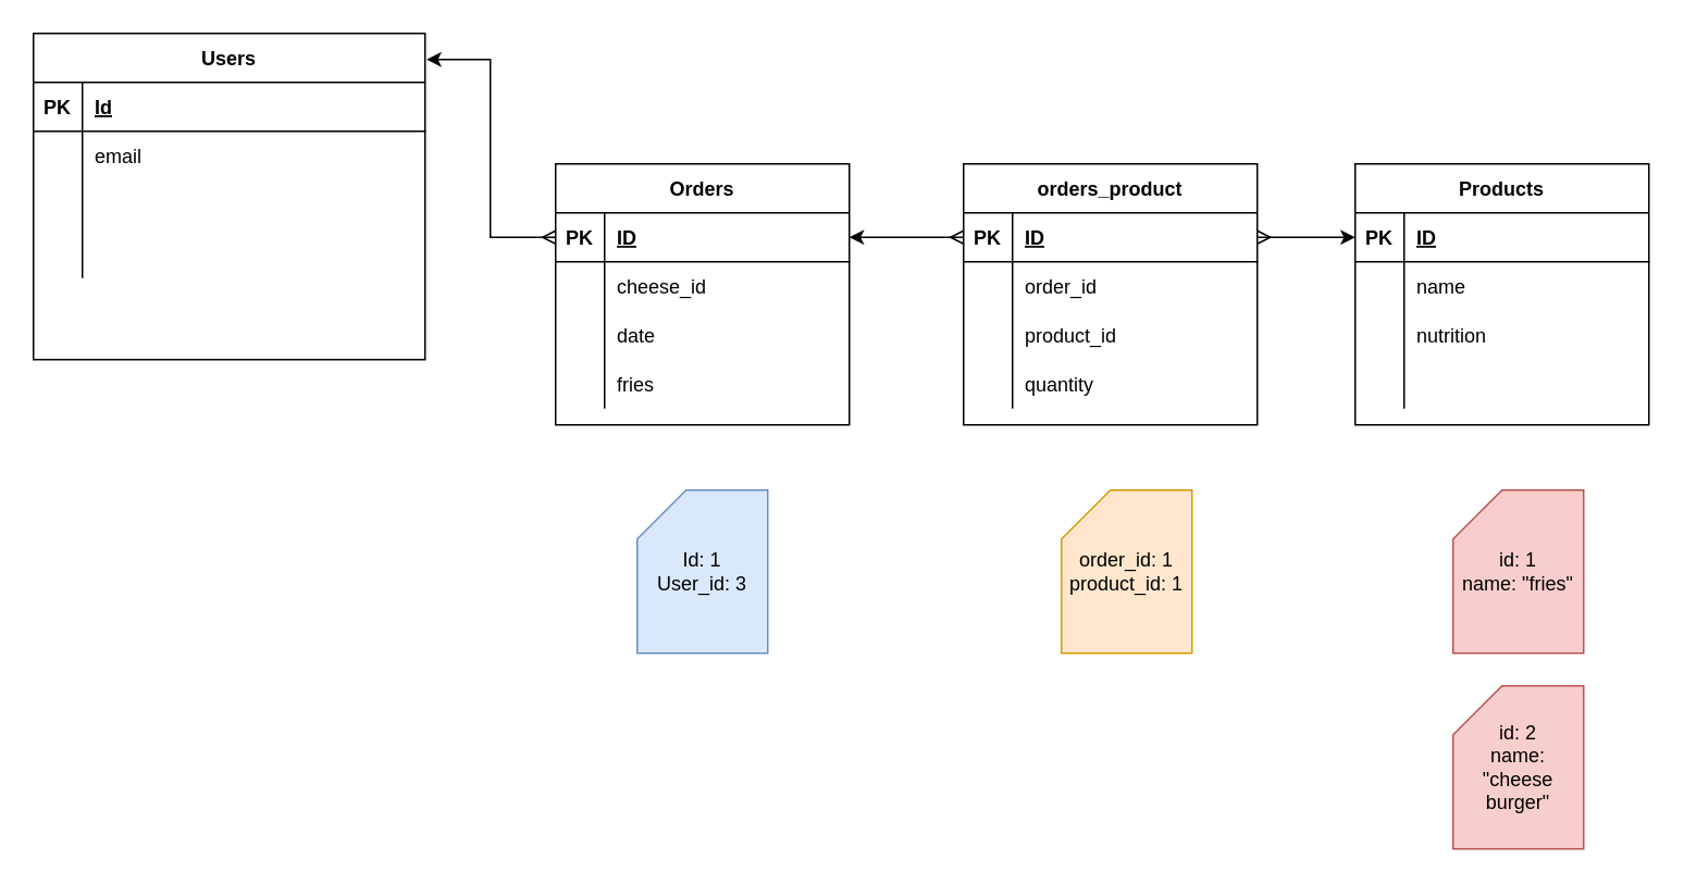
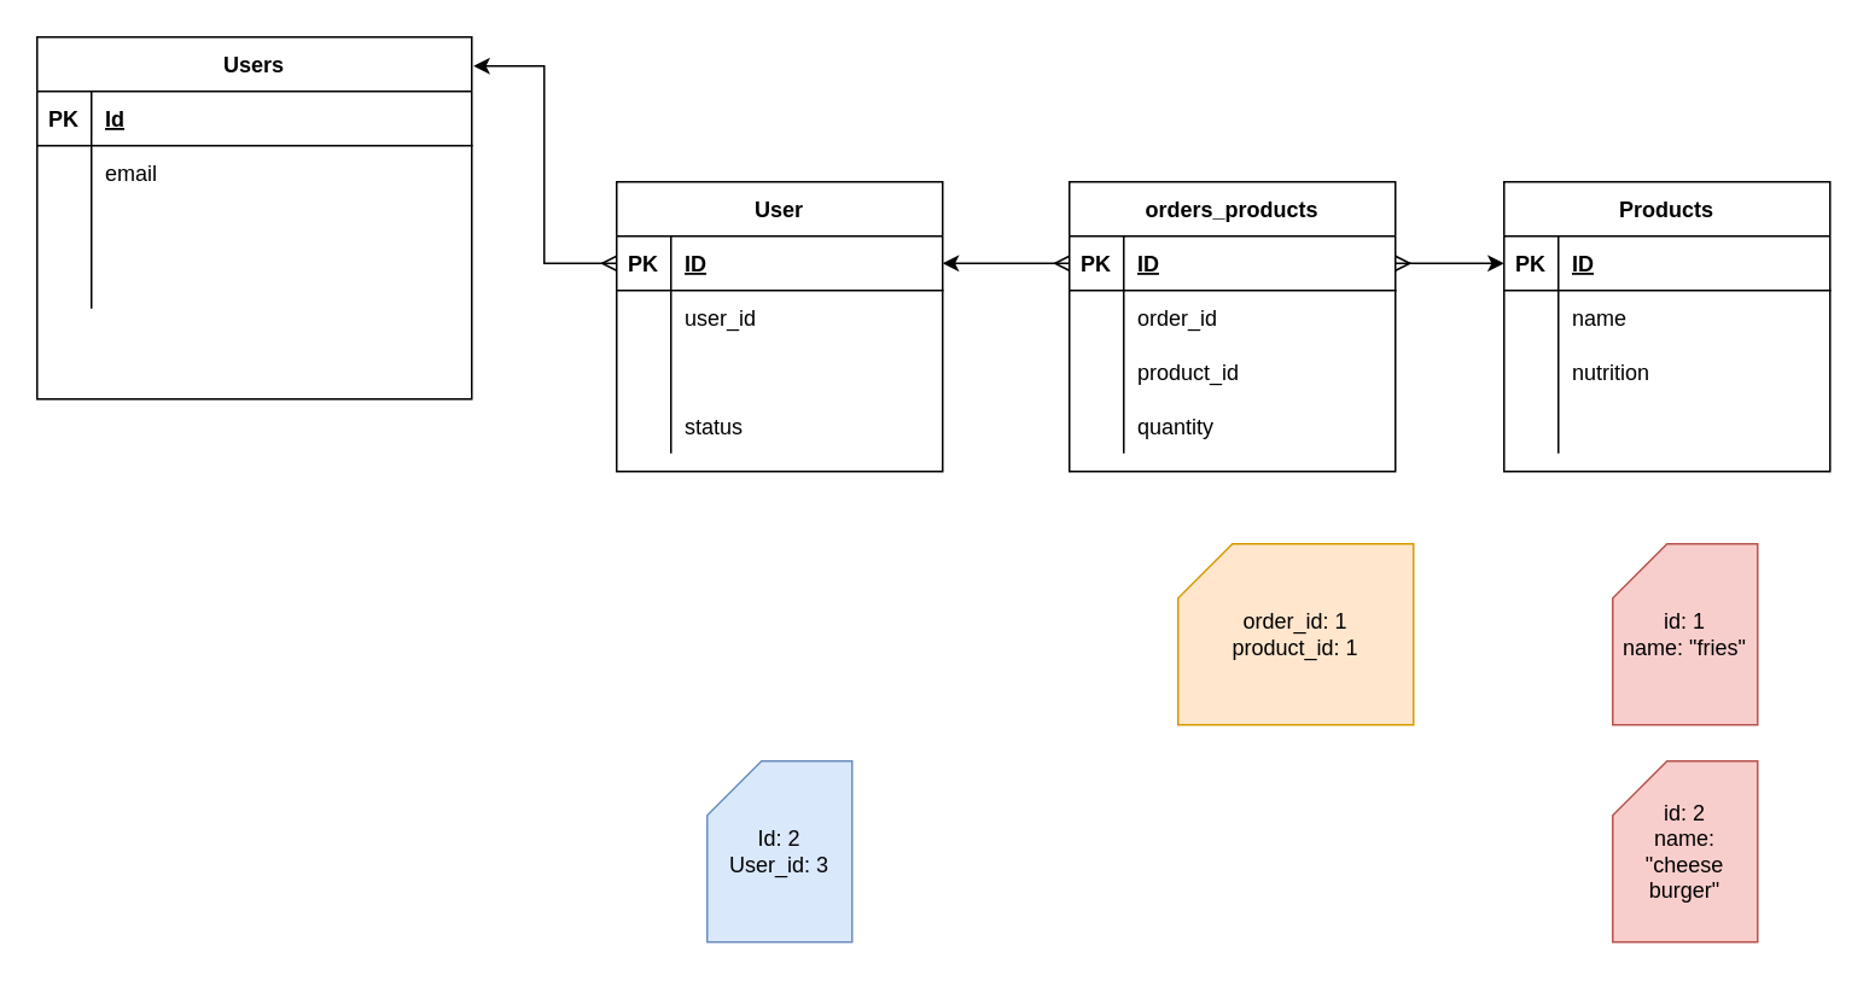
- <mxCell id="3" value="Orders" style="shape=table;startSize=30;container=1;collapsible=1;childLayout=tableLayout;fixedRows=1;rowLines=0;fontStyle=1;align=center;resizeLast=1;" vertex="1" parent="1"><mxGeometry x="340" y="100" width="180" height="160" as="geometry" /></mxCell>
+ <mxCell id="3" value="User" style="shape=table;startSize=30;container=1;collapsible=1;childLayout=tableLayout;fixedRows=1;rowLines=0;fontStyle=1;align=center;resizeLast=1;" vertex="1" parent="1"><mxGeometry x="340" y="100" width="180" height="160" as="geometry" /></mxCell>
- <mxCell id="42" value="orders_product" style="shape=table;startSize=30;container=1;collapsible=1;childLayout=tableLayout;fixedRows=1;rowLines=0;fontStyle=1;align=center;resizeLast=1;" vertex="1" parent="1"><mxGeometry x="590" y="100" width="180" height="160" as="geometry" /></mxCell>
+ <mxCell id="42" value="orders_products" style="shape=table;startSize=30;container=1;collapsible=1;childLayout=tableLayout;fixedRows=1;rowLines=0;fontStyle=1;align=center;resizeLast=1;" vertex="1" parent="1"><mxGeometry x="590" y="100" width="180" height="160" as="geometry" /></mxCell>
- <mxCell id="9" value="cheese_id" style="shape=partialRectangle;connectable=0;fillColor=none;top=0;left=0;bottom=0;right=0;align=left;spacingLeft=6;overflow=hidden;" vertex="1" parent="7"><mxGeometry x="30" width="150" height="30" as="geometry" /></mxCell>
+ <mxCell id="9" value="user_id" style="shape=partialRectangle;connectable=0;fillColor=none;top=0;left=0;bottom=0;right=0;align=left;spacingLeft=6;overflow=hidden;" vertex="1" parent="7"><mxGeometry x="30" width="150" height="30" as="geometry" /></mxCell>
- <mxCell id="12" value="date" style="shape=partialRectangle;connectable=0;fillColor=none;top=0;left=0;bottom=0;right=0;align=left;spacingLeft=6;overflow=hidden;" vertex="1" parent="10"><mxGeometry x="30" width="150" height="30" as="geometry" /></mxCell>
- <mxCell id="15" value="fries" style="shape=partialRectangle;connectable=0;fillColor=none;top=0;left=0;bottom=0;right=0;align=left;spacingLeft=6;overflow=hidden;" vertex="1" parent="13"><mxGeometry x="30" width="150" height="30" as="geometry" /></mxCell>
+ <mxCell id="15" value="status" style="shape=partialRectangle;connectable=0;fillColor=none;top=0;left=0;bottom=0;right=0;align=left;spacingLeft=6;overflow=hidden;" vertex="1" parent="13"><mxGeometry x="30" width="150" height="30" as="geometry" /></mxCell>
- <mxCell id="28" value="Id: 1&lt;br&gt;User_id: 3" style="shape=card;whiteSpace=wrap;html=1;fillColor=#dae8fc;strokeColor=#6c8ebf;" vertex="1" parent="1"><mxGeometry x="390" y="300" width="80" height="100" as="geometry" /></mxCell>
- <mxCell id="57" value="order_id: 1&lt;br&gt;product_id: 1" style="shape=card;whiteSpace=wrap;html=1;fillColor=#ffe6cc;strokeColor=#d79b00;" vertex="1" parent="1"><mxGeometry x="650" y="300" width="80" height="100" as="geometry" /></mxCell>
+ <mxCell id="57" value="order_id: 1&lt;br&gt;product_id: 1" style="shape=card;whiteSpace=wrap;html=1;fillColor=#ffe6cc;strokeColor=#d79b00;" vertex="1" parent="1"><mxGeometry x="650" y="300" width="130" height="100" as="geometry" /></mxCell>
+ <mxCell id="58" value="Id: 2&lt;br&gt;User_id: 3" style="shape=card;whiteSpace=wrap;html=1;fillColor=#dae8fc;strokeColor=#6c8ebf;" vertex="1" parent="1"><mxGeometry x="390" y="420" width="80" height="100" as="geometry" /></mxCell>
